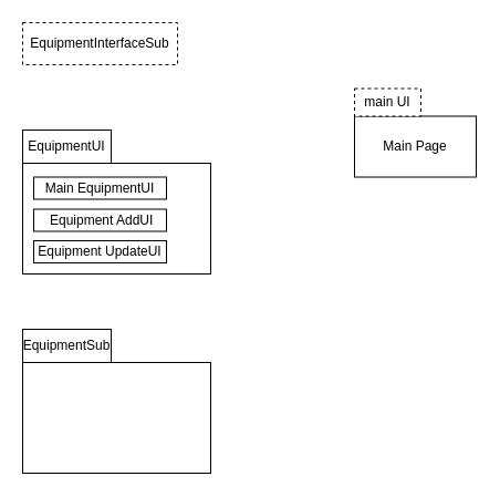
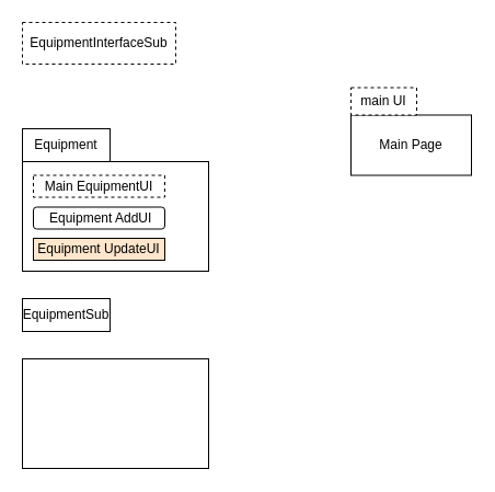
- <mxCell id="5" value="EquipmentUI" style="rounded=0;whiteSpace=wrap;html=1;" vertex="1" parent="1"><mxGeometry x="20" y="117" width="80" height="30" as="geometry" /></mxCell>
+ <mxCell id="5" value="Equipment" style="rounded=0;whiteSpace=wrap;html=1;" vertex="1" parent="1"><mxGeometry x="20" y="117" width="80" height="30" as="geometry" /></mxCell>
- <mxCell id="7" value="Main EquipmentUI" style="rounded=0;whiteSpace=wrap;html=1;" vertex="1" parent="1"><mxGeometry x="30" y="159.5" width="120" height="20" as="geometry" /></mxCell>
+ <mxCell id="7" value="Main EquipmentUI" style="rounded=0;whiteSpace=wrap;html=1;dashed=1;" vertex="1" parent="1"><mxGeometry x="30" y="159.5" width="120" height="20" as="geometry" /></mxCell>
- <mxCell id="8" value="&amp;nbsp;Equipment AddUI" style="rounded=0;whiteSpace=wrap;html=1;" vertex="1" parent="1"><mxGeometry x="30" y="188.5" width="120" height="20" as="geometry" /></mxCell>
+ <mxCell id="8" value="&amp;nbsp;Equipment AddUI" style="whiteSpace=wrap;html=1;rounded=1;" vertex="1" parent="1"><mxGeometry x="30" y="188.5" width="120" height="20" as="geometry" /></mxCell>
- <mxCell id="9" value="Equipment UpdateUI" style="rounded=0;whiteSpace=wrap;html=1;" vertex="1" parent="1"><mxGeometry x="30" y="217" width="120" height="20" as="geometry" /></mxCell>
+ <mxCell id="9" value="Equipment UpdateUI" style="rounded=0;whiteSpace=wrap;html=1;fillColor=#ffe6cc;" vertex="1" parent="1"><mxGeometry x="30" y="217" width="120" height="20" as="geometry" /></mxCell>
- <mxCell id="10" value="EquipmentSub" style="rounded=0;whiteSpace=wrap;html=1;" vertex="1" parent="1"><mxGeometry x="20" y="297" width="80" height="30" as="geometry" /></mxCell>
+ <mxCell id="10" value="EquipmentSub" style="rounded=0;whiteSpace=wrap;html=1;" vertex="1" parent="1"><mxGeometry x="20" y="272" width="80" height="30" as="geometry" /></mxCell>
